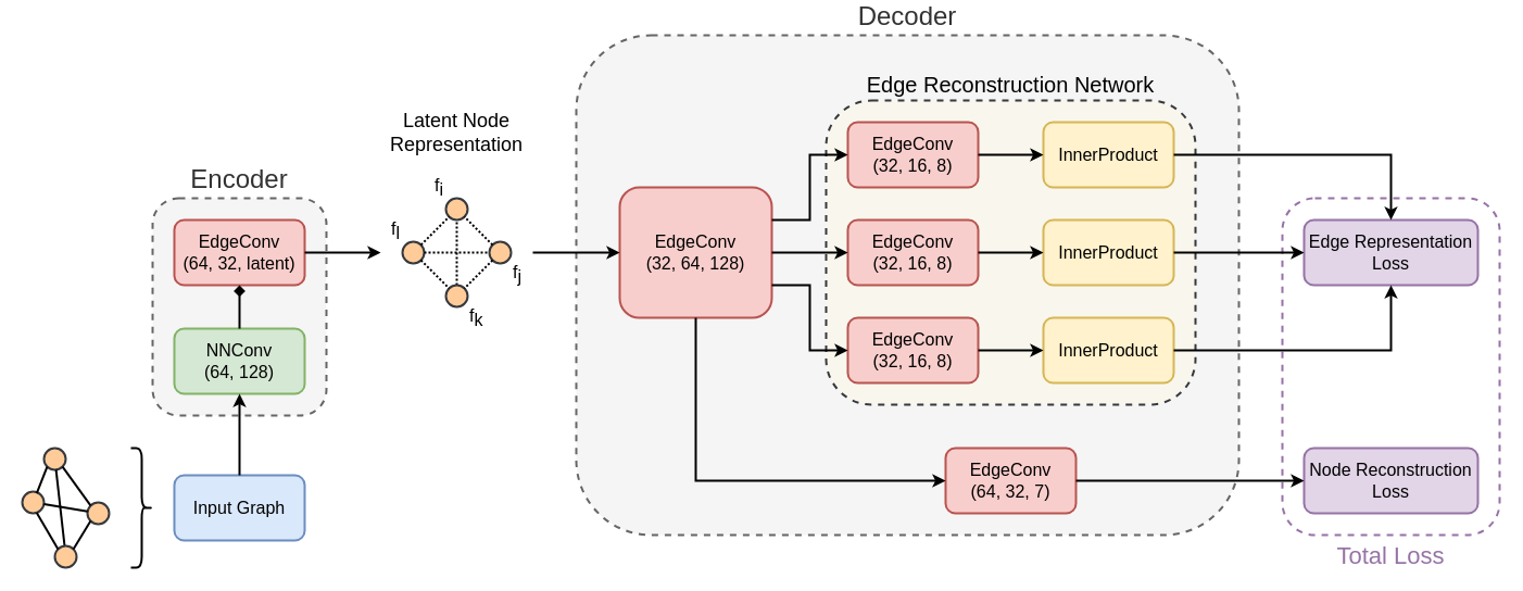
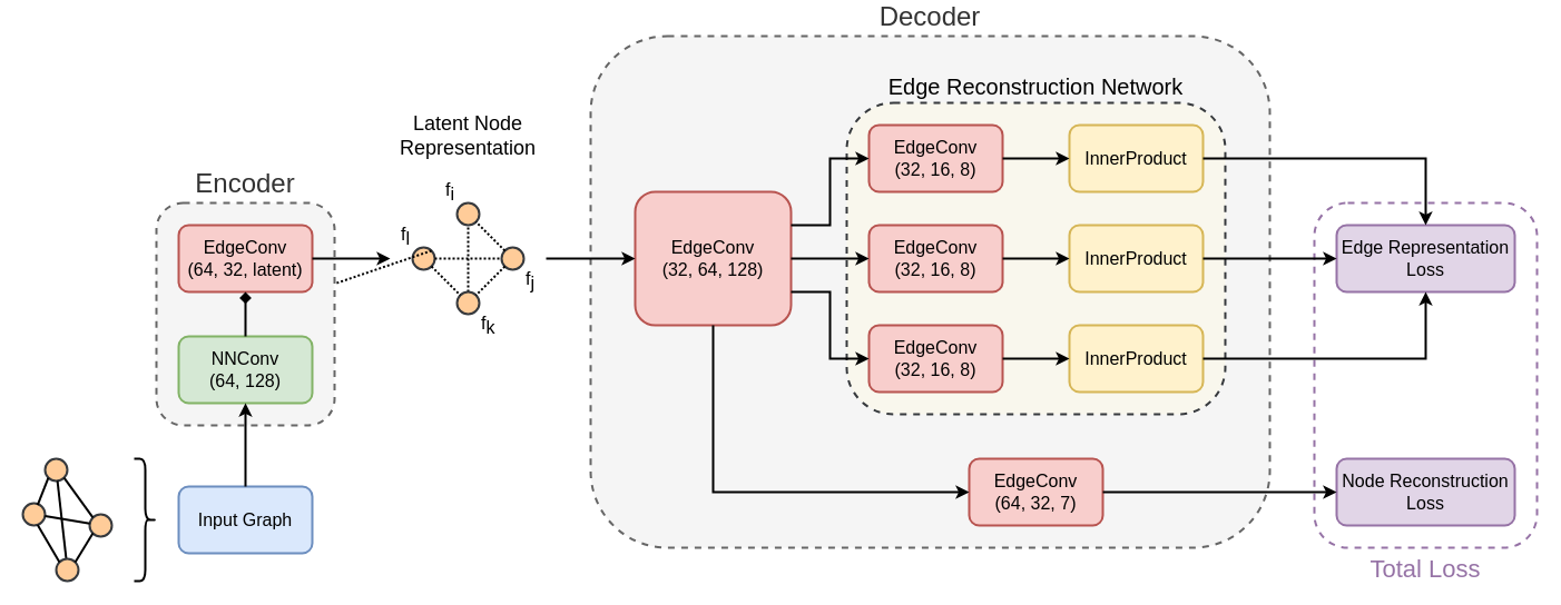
- <mxCell id="20" value="" style="endArrow=none;html=1;rounded=0;strokeColor=default;entryX=0;entryY=1;entryDx=0;entryDy=0;exitX=1;exitY=0;exitDx=0;exitDy=0;dashed=1;strokeWidth=2;dashPattern=1 1;" parent="12" source="13" target="14" edge="1"><mxGeometry width="50" height="50" relative="1" as="geometry"><mxPoint x="82.929" y="52.929" as="sourcePoint" /><mxPoint x="57.071" y="17.071" as="targetPoint" /></mxGeometry></mxCell>
+ <mxCell id="20" value="" style="endArrow=none;html=1;rounded=0;strokeColor=default;exitX=1;exitY=0;exitDx=0;exitDy=0;dashed=1;strokeWidth=2;dashPattern=1 1;" parent="12" source="13" target="5" edge="1"><mxGeometry width="50" height="50" relative="1" as="geometry"><mxPoint x="82.929" y="52.929" as="sourcePoint" /><mxPoint x="57.071" y="17.071" as="targetPoint" /></mxGeometry></mxCell>
